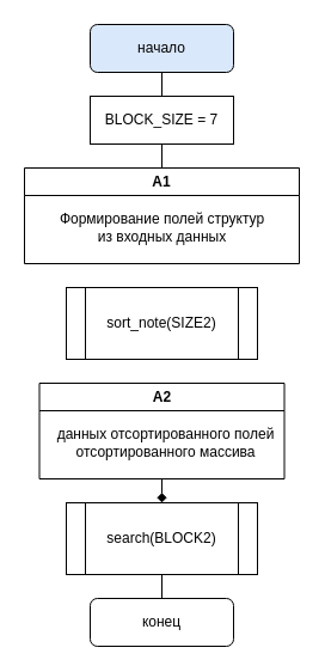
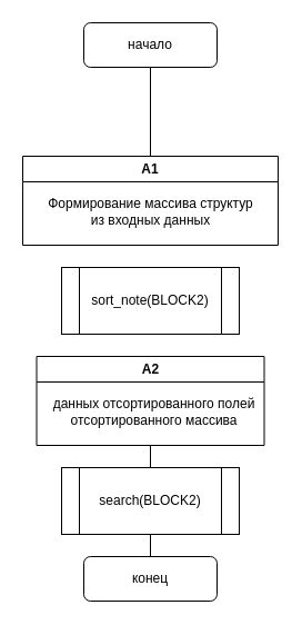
- <mxCell id="2" value="начало" style="rounded=1;whiteSpace=wrap;html=1;fillColor=#dae8fc;" parent="1" vertex="1"><mxGeometry x="75" width="120" height="40" as="geometry" y="20" /></mxCell>
+ <mxCell id="2" value="начало" style="rounded=1;whiteSpace=wrap;html=1;" parent="1" vertex="1"><mxGeometry x="75" width="120" height="40" as="geometry" y="20" /></mxCell>
- <mxCell id="13" value="BLOCK_SIZE = 7" style="rounded=0;whiteSpace=wrap;html=1;" vertex="1" parent="1"><mxGeometry x="75" y="80" width="120" height="40" as="geometry" /></mxCell>
- <mxCell id="5" value="Формирование полей структур&lt;br&gt;из входных данных" style="text;html=1;align=center;verticalAlign=middle;resizable=0;points=[];autosize=1;strokeColor=none;fillColor=none;" parent="4" vertex="1"><mxGeometry x="10" y="30" width="210" height="40" as="geometry" /></mxCell>
+ <mxCell id="5" value="Формирование массива структур&lt;br&gt;из входных данных" style="text;html=1;align=center;verticalAlign=middle;resizable=0;points=[];autosize=1;strokeColor=none;fillColor=none;" parent="4" vertex="1"><mxGeometry x="10" y="30" width="210" height="40" as="geometry" /></mxCell>
- <mxCell id="6" value="sort_note(SIZE2)" style="shape=process;whiteSpace=wrap;html=1;backgroundOutline=1;" parent="1" vertex="1"><mxGeometry x="55" y="240" width="160" height="60" as="geometry" /></mxCell>
+ <mxCell id="6" value="sort_note(BLOCK2)" style="shape=process;whiteSpace=wrap;html=1;backgroundOutline=1;" parent="1" vertex="1"><mxGeometry x="55" y="240" width="160" height="60" as="geometry" /></mxCell>
- <mxCell id="9" value="" style="endArrow=diamond;html=1;rounded=0;exitX=0.5;exitY=1;exitDx=0;exitDy=0;entryX=0.5;entryY=0;entryDx=0;entryDy=0;" parent="1" source="7" target="10" edge="1"><mxGeometry width="50" height="50" relative="1" as="geometry"><mxPoint x="425" y="370" as="sourcePoint" /><mxPoint x="135" y="420" as="targetPoint" /></mxGeometry></mxCell>
+ <mxCell id="9" value="" style="endArrow=none;html=1;rounded=0;exitX=0.5;exitY=1;exitDx=0;exitDy=0;entryX=0.5;entryY=0;entryDx=0;entryDy=0;" parent="1" source="7" target="10" edge="1"><mxGeometry width="50" height="50" relative="1" as="geometry"><mxPoint x="425" y="370" as="sourcePoint" /><mxPoint x="135" y="420" as="targetPoint" /></mxGeometry></mxCell>
